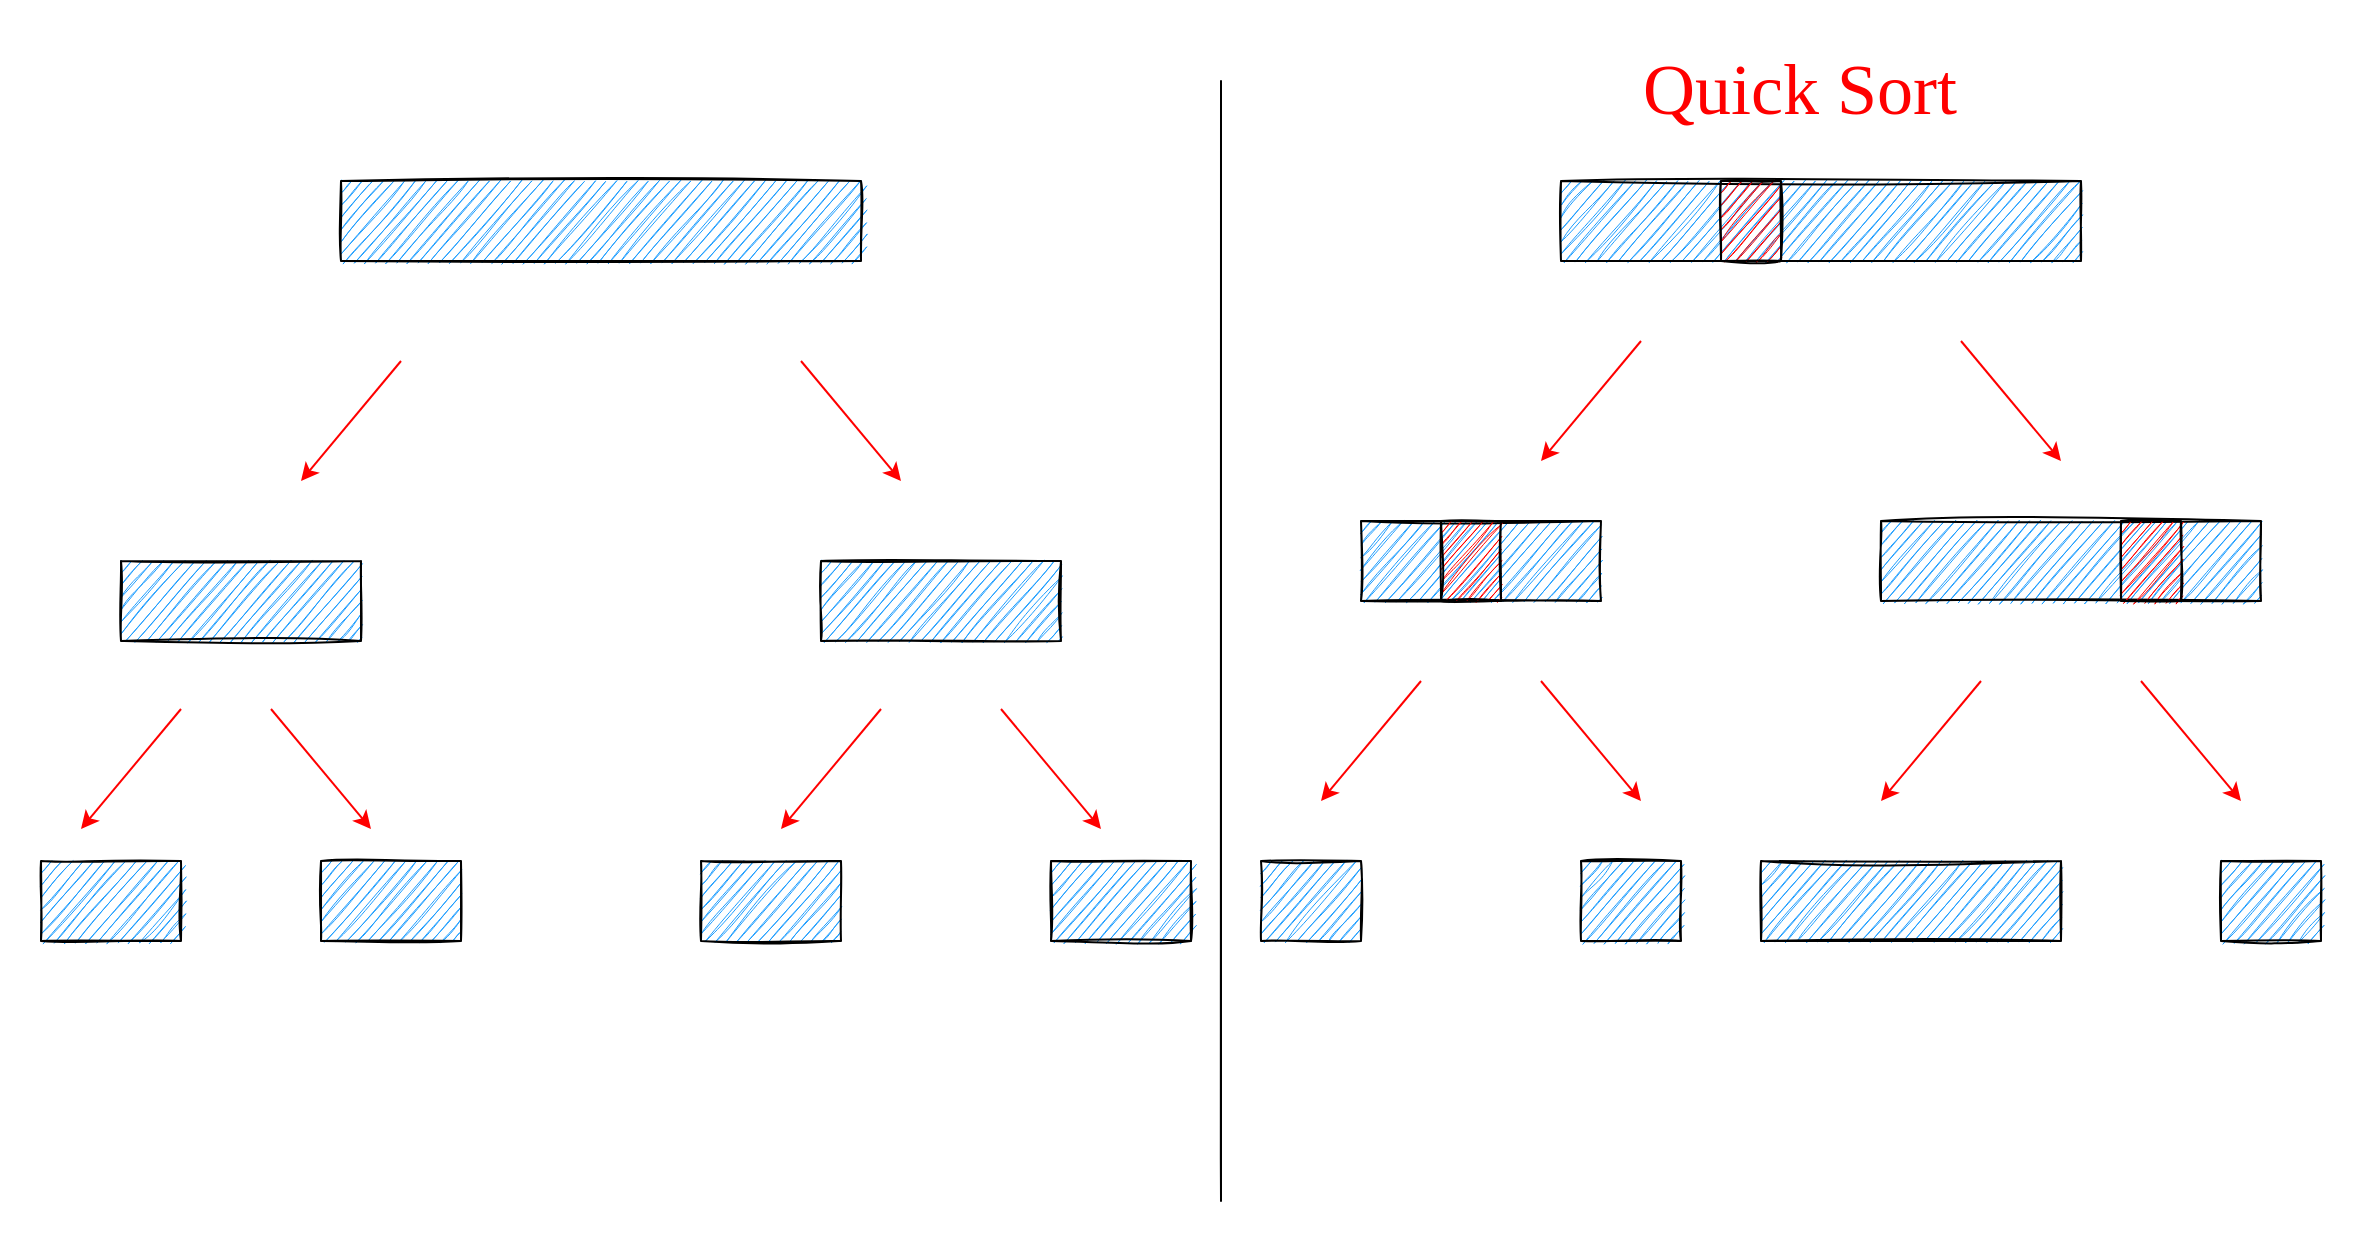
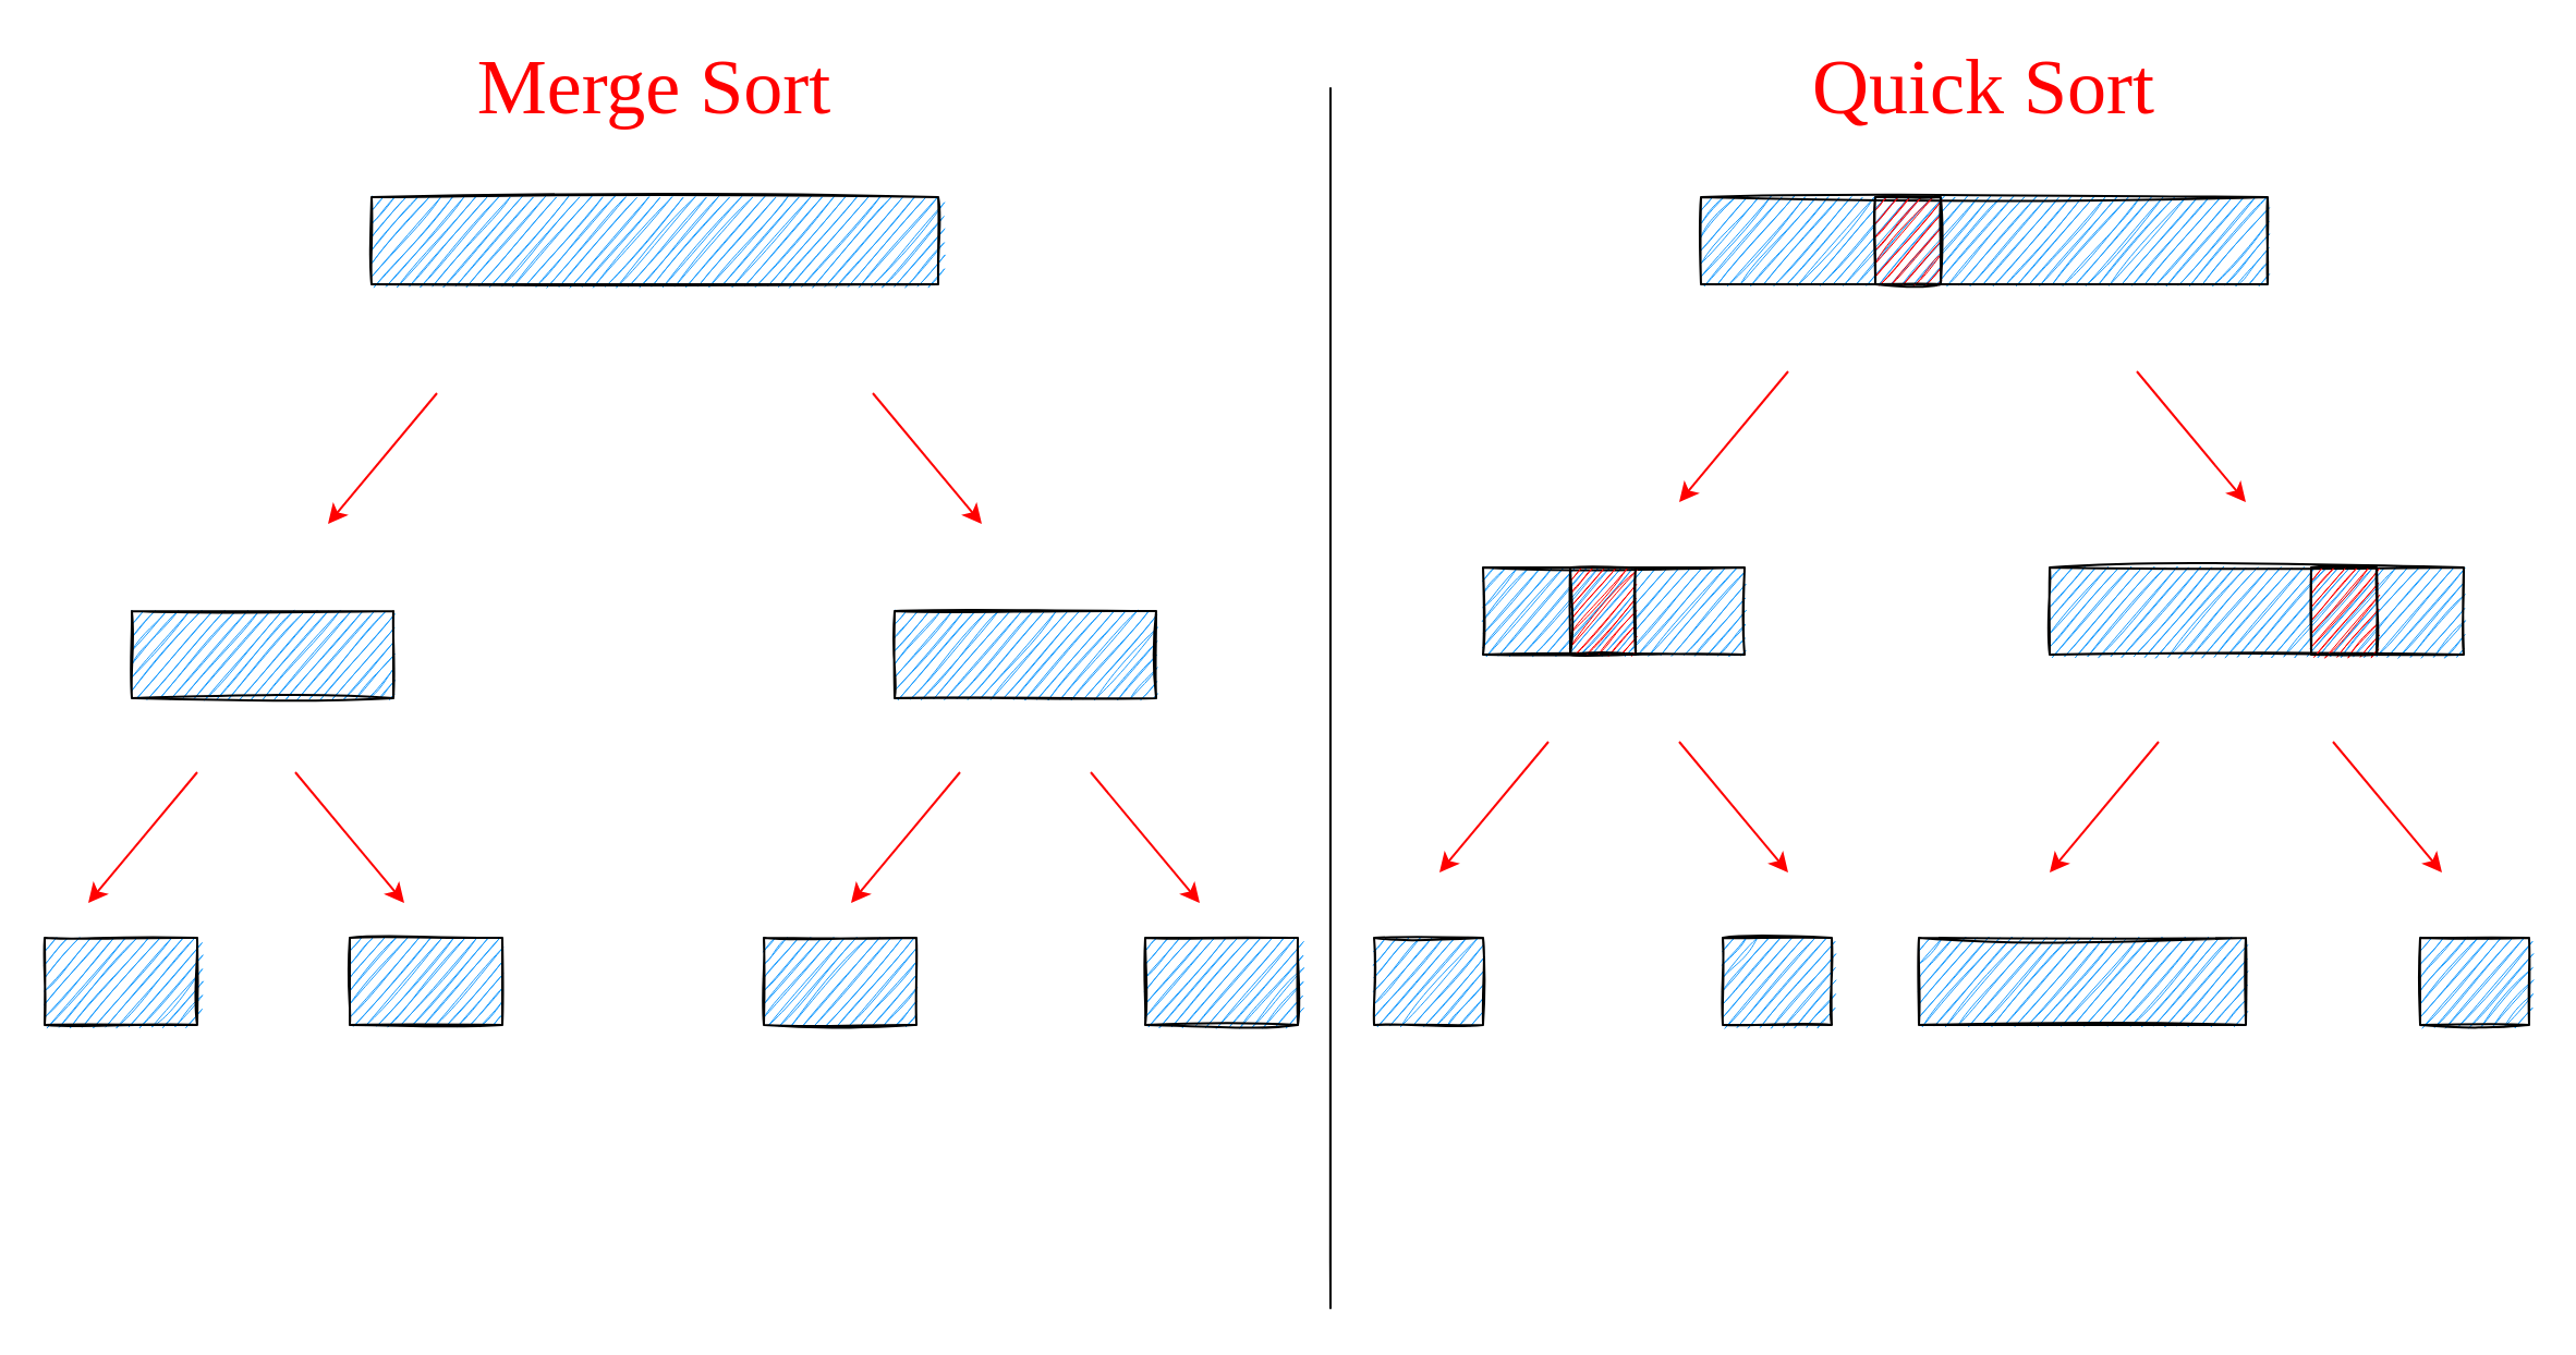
+ <mxCell id="8" value="Merge Sort" style="text;html=1;strokeColor=none;fillColor=none;align=center;verticalAlign=middle;whiteSpace=wrap;rounded=0;fontFamily=中国式手写风;fontSize=36;fontColor=#FF0000;sketch=1;" vertex="1" parent="1"><mxGeometry x="200" y="20" width="200" height="40" as="geometry" /></mxCell>
- <mxCell id="33" value="Quick Sort" style="text;html=1;strokeColor=none;fillColor=none;align=center;verticalAlign=middle;whiteSpace=wrap;rounded=0;fontFamily=中国式手写风;fontSize=36;fontColor=#FF0000;sketch=1;" vertex="1" parent="1"><mxGeometry x="800" y="25" width="200" height="40" as="geometry" /></mxCell>
+ <mxCell id="33" value="Quick Sort" style="text;html=1;strokeColor=none;fillColor=none;align=center;verticalAlign=middle;whiteSpace=wrap;rounded=0;fontFamily=中国式手写风;fontSize=36;fontColor=#FF0000;sketch=1;" vertex="1" parent="1"><mxGeometry x="810" y="20" width="200" height="40" as="geometry" /></mxCell>
